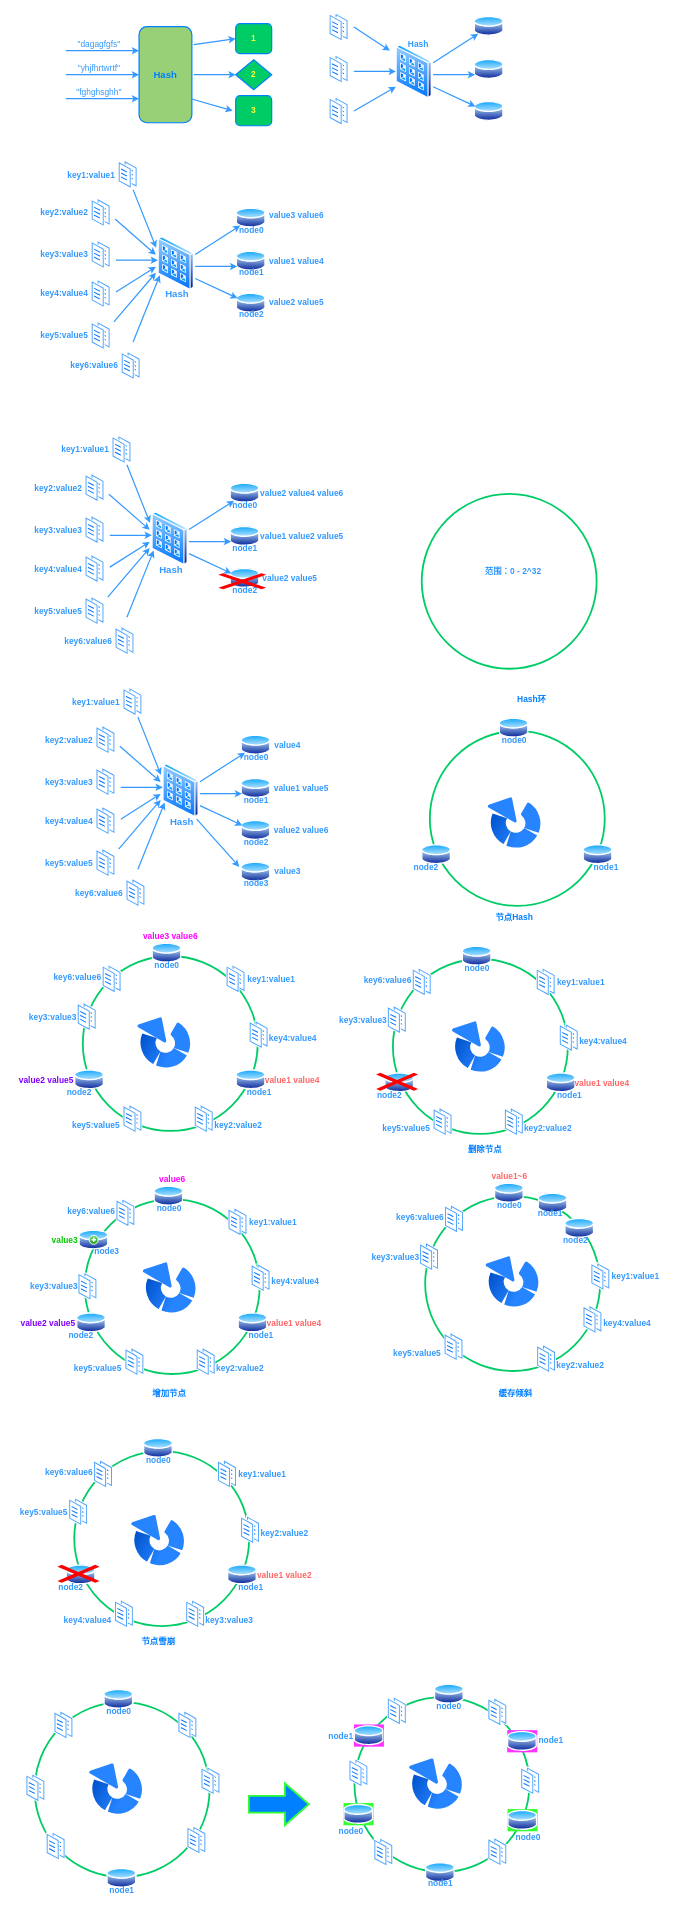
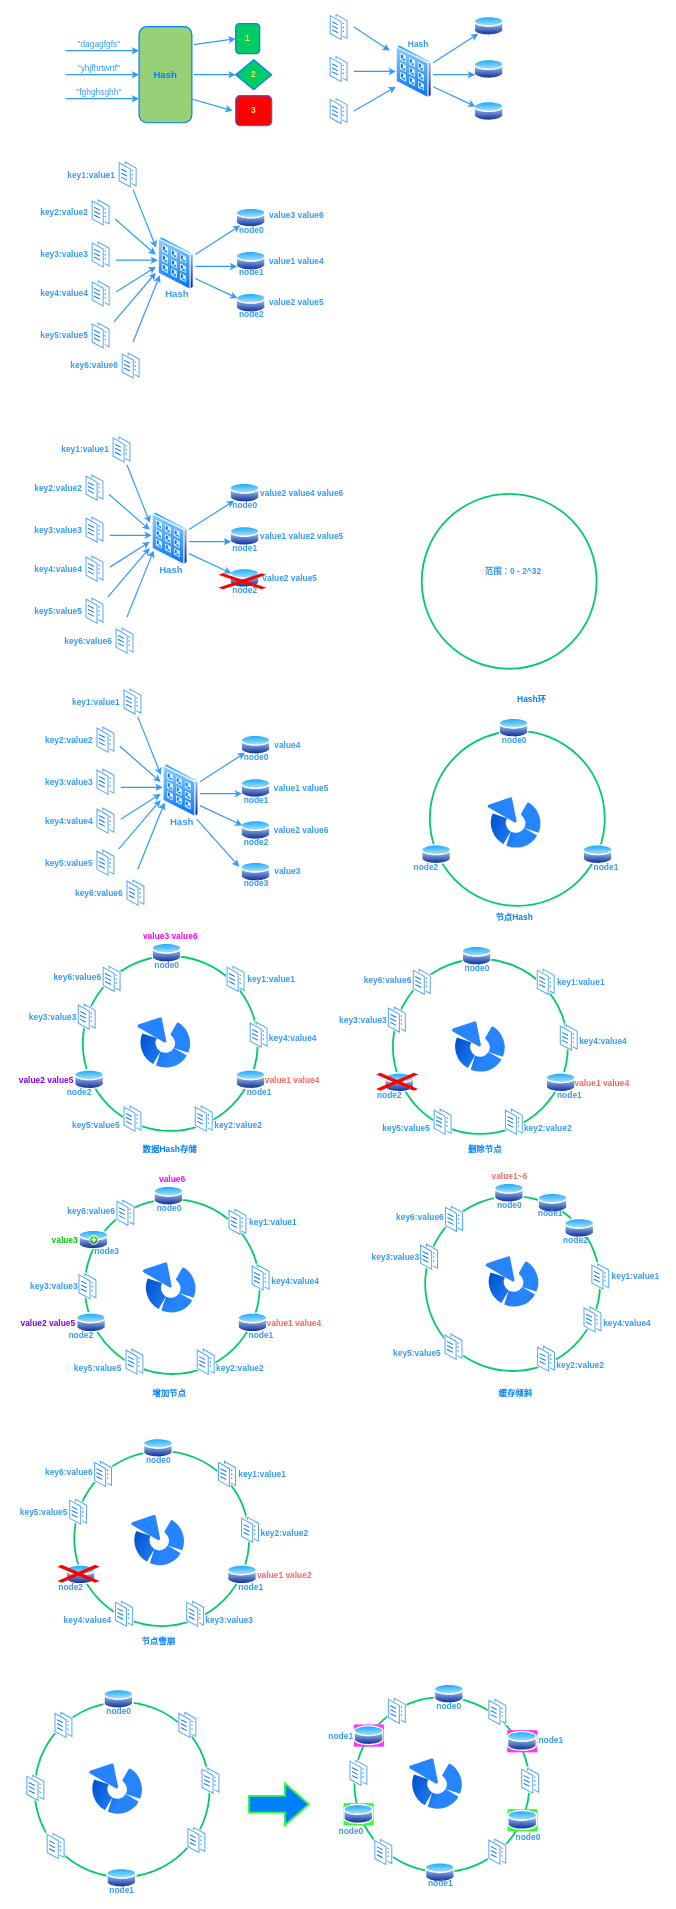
- <mxCell id="12" value="&lt;font color=&quot;#ffff33&quot; style=&quot;font-size: 14px&quot;&gt;&lt;b&gt;1&lt;br&gt;&lt;/b&gt;&lt;/font&gt;" style="rounded=1;whiteSpace=wrap;html=1;strokeColor=#007FFF;strokeWidth=2;fillColor=#00CC66;" vertex="1" parent="1"><mxGeometry x="392" y="39" width="60" height="50" as="geometry" /></mxCell>
+ <mxCell id="12" value="&lt;font color=&quot;#ffff33&quot; style=&quot;font-size: 14px&quot;&gt;&lt;b&gt;1&lt;br&gt;&lt;/b&gt;&lt;/font&gt;" style="rounded=1;whiteSpace=wrap;html=1;strokeColor=#007FFF;strokeWidth=2;fillColor=#00CC66;" vertex="1" parent="1"><mxGeometry x="392" y="39" width="40" height="50" as="geometry" /></mxCell>
- <mxCell id="9" value="&lt;font color=&quot;#ffff33&quot; style=&quot;font-size: 14px&quot;&gt;&lt;b&gt;3&lt;br&gt;&lt;/b&gt;&lt;/font&gt;" style="rounded=1;whiteSpace=wrap;html=1;strokeColor=#007FFF;strokeWidth=2;fillColor=#00CC66;" vertex="1" parent="1"><mxGeometry x="392" y="159" width="60" height="50" as="geometry" /></mxCell>
+ <mxCell id="9" value="&lt;font color=&quot;#ffff33&quot; style=&quot;font-size: 14px&quot;&gt;&lt;b&gt;3&lt;br&gt;&lt;/b&gt;&lt;/font&gt;" style="rounded=1;whiteSpace=wrap;html=1;strokeColor=#007FFF;strokeWidth=2;fillColor=#ff0000;" vertex="1" parent="1"><mxGeometry x="392" y="159" width="60" height="50" as="geometry" /></mxCell>
+ <mxCell id="231" value="&lt;font color=&quot;#007fff&quot; size=&quot;1&quot;&gt;&lt;b style=&quot;font-size: 14px&quot;&gt;数据Hash存储&lt;/b&gt;&lt;/font&gt;" style="text;html=1;align=center;verticalAlign=middle;resizable=0;points=[];autosize=1;" vertex="1" parent="1"><mxGeometry x="227.25" y="1904" width="110" height="20" as="geometry" /></mxCell>
